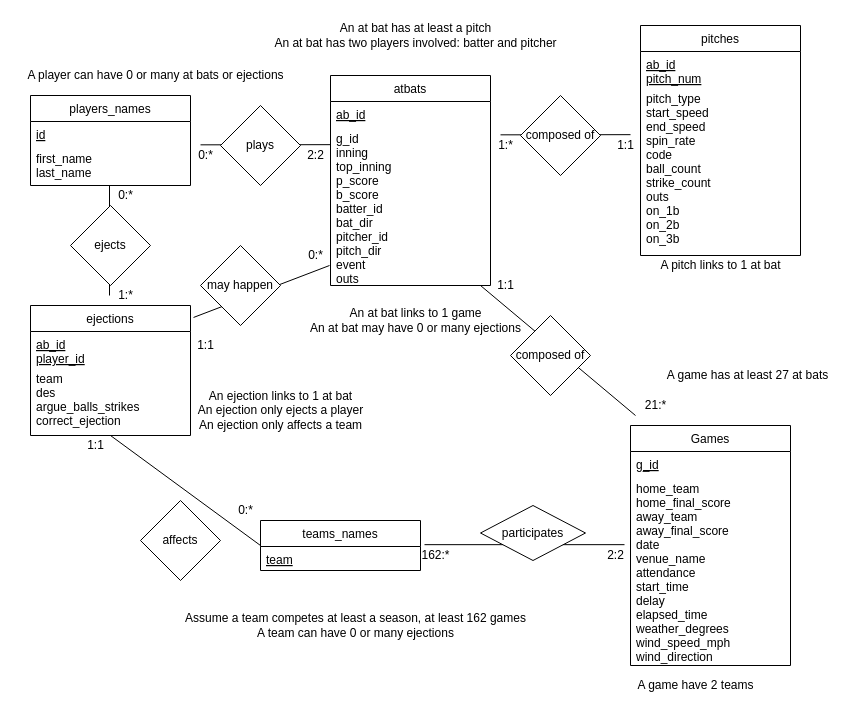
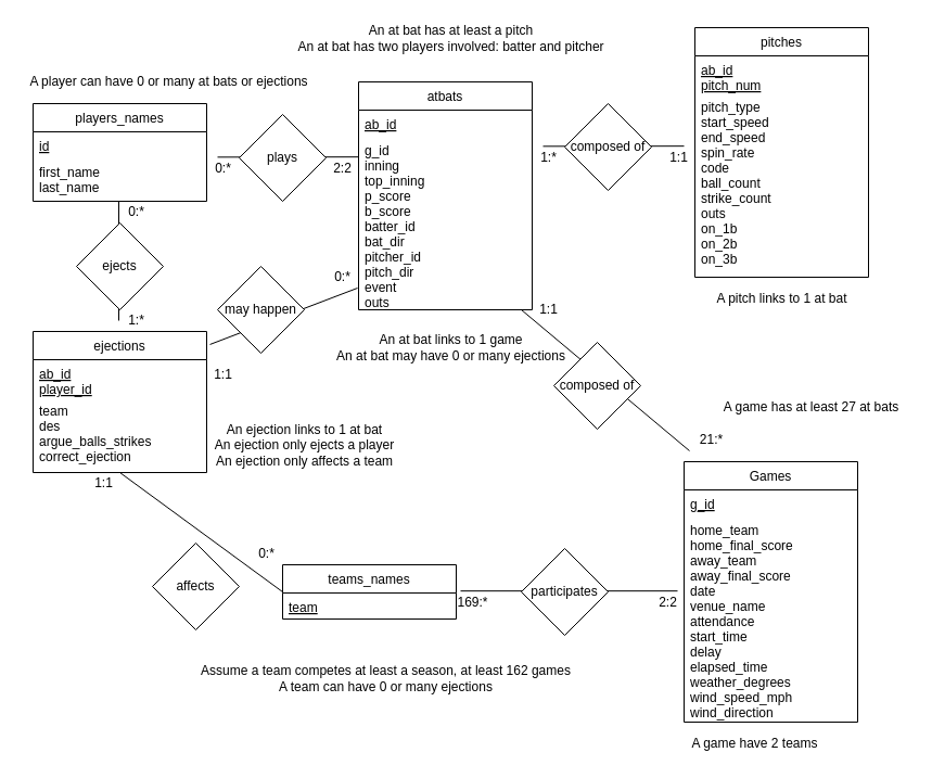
- <mxCell id="50" value="A pitch links to 1 at bat" style="text;html=1;align=center;verticalAlign=middle;resizable=0;points=[];autosize=1;" vertex="1" parent="1"><mxGeometry x="650" y="255" width="140" height="20" as="geometry" /></mxCell>
+ <mxCell id="50" value="A pitch links to 1 at bat" style="text;html=1;align=center;verticalAlign=middle;resizable=0;points=[];autosize=1;" vertex="1" parent="1"><mxGeometry x="650" y="265" width="140" height="20" as="geometry" /></mxCell>
- <mxCell id="20" value="participates" style="rhombus;whiteSpace=wrap;html=1;" parent="1" vertex="1"><mxGeometry x="480" y="505" width="105" height="55" as="geometry" /></mxCell>
+ <mxCell id="20" value="participates" style="rhombus;whiteSpace=wrap;html=1;" parent="1" vertex="1"><mxGeometry x="480" y="505" width="80" height="80" as="geometry" /></mxCell>
- <mxCell id="26" value="162:*" style="text;html=1;align=center;verticalAlign=middle;resizable=0;points=[];autosize=1;" parent="1" vertex="1"><mxGeometry x="415" y="545" width="40" height="20" as="geometry" /></mxCell>
+ <mxCell id="26" value="169:*" style="text;html=1;align=center;verticalAlign=middle;resizable=0;points=[];autosize=1;" parent="1" vertex="1"><mxGeometry x="415" y="545" width="40" height="20" as="geometry" /></mxCell>
